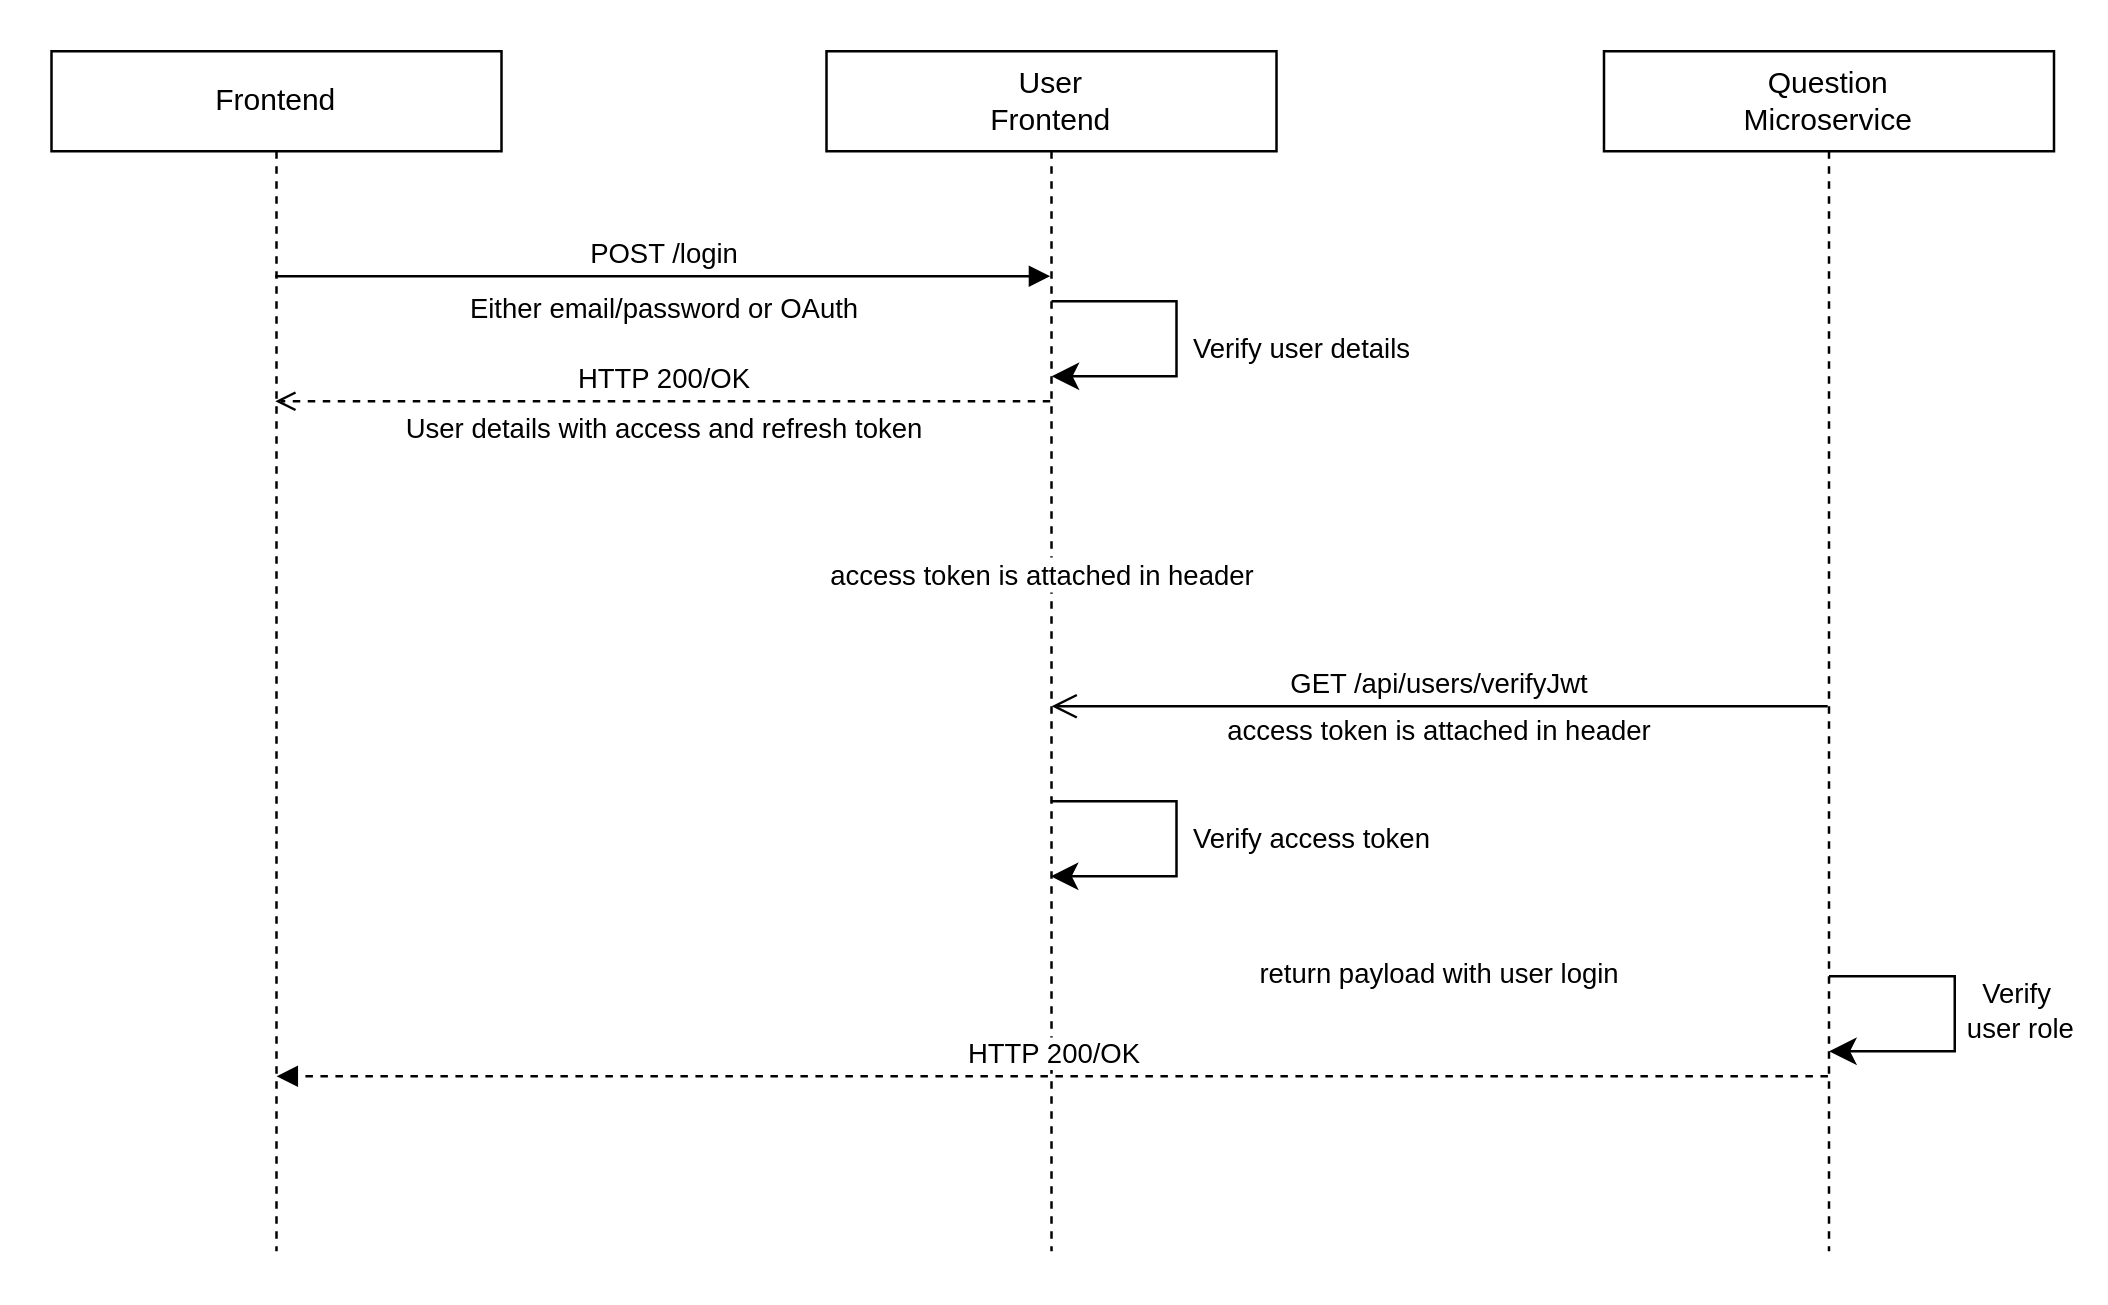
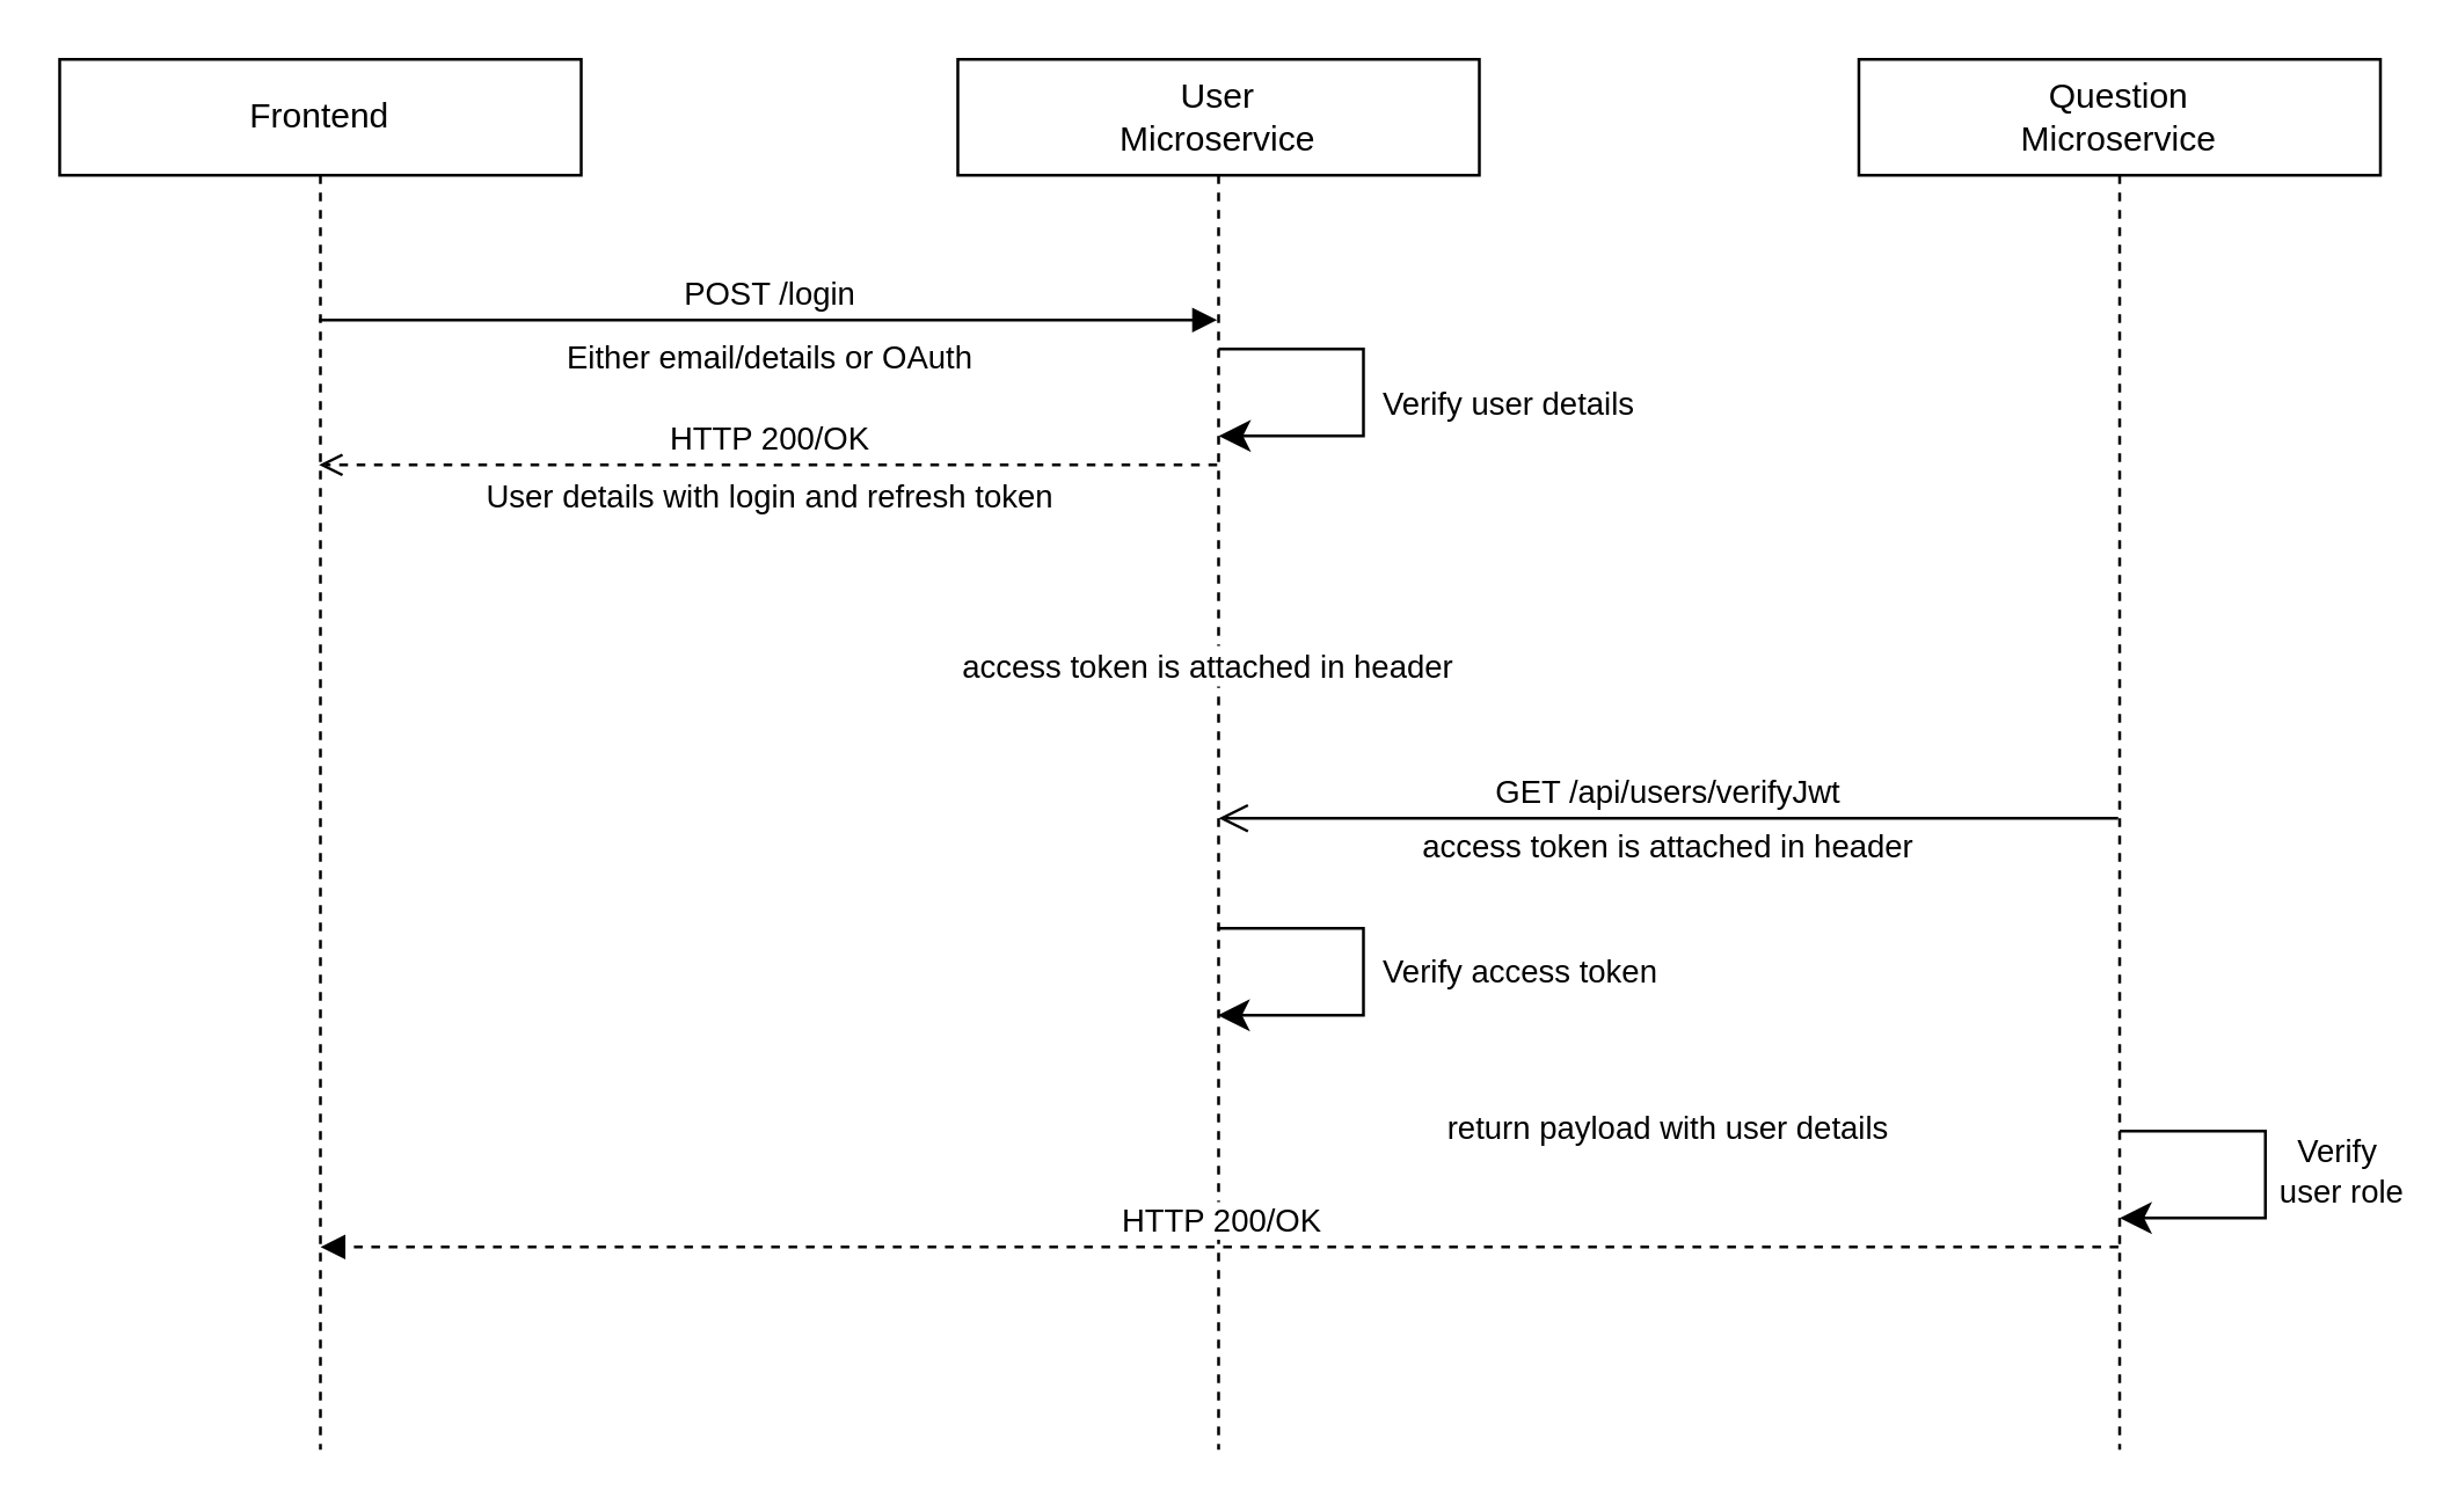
- <mxCell id="3" value="User&lt;br&gt;Frontend" style="shape=umlLifeline;perimeter=lifelinePerimeter;whiteSpace=wrap;html=1;container=0;dropTarget=0;collapsible=0;recursiveResize=0;outlineConnect=0;portConstraint=eastwest;newEdgeStyle={&quot;edgeStyle&quot;:&quot;elbowEdgeStyle&quot;,&quot;elbow&quot;:&quot;vertical&quot;,&quot;curved&quot;:0,&quot;rounded&quot;:0};" parent="1" vertex="1"><mxGeometry x="330" y="20" width="180" height="480" as="geometry" /></mxCell>
+ <mxCell id="3" value="User&lt;br&gt;Microservice" style="shape=umlLifeline;perimeter=lifelinePerimeter;whiteSpace=wrap;html=1;container=0;dropTarget=0;collapsible=0;recursiveResize=0;outlineConnect=0;portConstraint=eastwest;newEdgeStyle={&quot;edgeStyle&quot;:&quot;elbowEdgeStyle&quot;,&quot;elbow&quot;:&quot;vertical&quot;,&quot;curved&quot;:0,&quot;rounded&quot;:0};" parent="1" vertex="1"><mxGeometry x="330" y="20" width="180" height="480" as="geometry" /></mxCell>
- <mxCell id="8" value="&lt;font style=&quot;font-size: 11px;&quot;&gt;Either email/password or OAuth&lt;/font&gt;" style="text;html=1;align=center;verticalAlign=middle;resizable=0;points=[];autosize=1;strokeColor=none;fillColor=none;" vertex="1" parent="1"><mxGeometry x="175" y="108" width="180" height="30" as="geometry" /></mxCell>
+ <mxCell id="8" value="&lt;font style=&quot;font-size: 11px;&quot;&gt;Either email/details or OAuth&lt;/font&gt;" style="text;html=1;align=center;verticalAlign=middle;resizable=0;points=[];autosize=1;strokeColor=none;fillColor=none;" vertex="1" parent="1"><mxGeometry x="175" y="108" width="180" height="30" as="geometry" /></mxCell>
- <mxCell id="11" value="&lt;font style=&quot;font-size: 11px;&quot;&gt;User details with access and refresh token&lt;/font&gt;" style="text;html=1;align=center;verticalAlign=middle;resizable=0;points=[];autosize=1;strokeColor=none;fillColor=none;" vertex="1" parent="1"><mxGeometry x="150" y="156" width="230" height="30" as="geometry" /></mxCell>
+ <mxCell id="11" value="&lt;font style=&quot;font-size: 11px;&quot;&gt;User details with login and refresh token&lt;/font&gt;" style="text;html=1;align=center;verticalAlign=middle;resizable=0;points=[];autosize=1;strokeColor=none;fillColor=none;" vertex="1" parent="1"><mxGeometry x="150" y="156" width="230" height="30" as="geometry" /></mxCell>
- <mxCell id="15" value="&lt;font style=&quot;font-size: 11px;&quot;&gt;return payload with user login&lt;/font&gt;" style="text;html=1;align=center;verticalAlign=middle;resizable=0;points=[];autosize=1;strokeColor=none;fillColor=none;fontSize=11;" vertex="1" parent="1"><mxGeometry x="485" y="374" width="180" height="30" as="geometry" /></mxCell>
+ <mxCell id="15" value="&lt;font style=&quot;font-size: 11px;&quot;&gt;return payload with user details&lt;/font&gt;" style="text;html=1;align=center;verticalAlign=middle;resizable=0;points=[];autosize=1;strokeColor=none;fillColor=none;fontSize=11;" vertex="1" parent="1"><mxGeometry x="485" y="374" width="180" height="30" as="geometry" /></mxCell>
